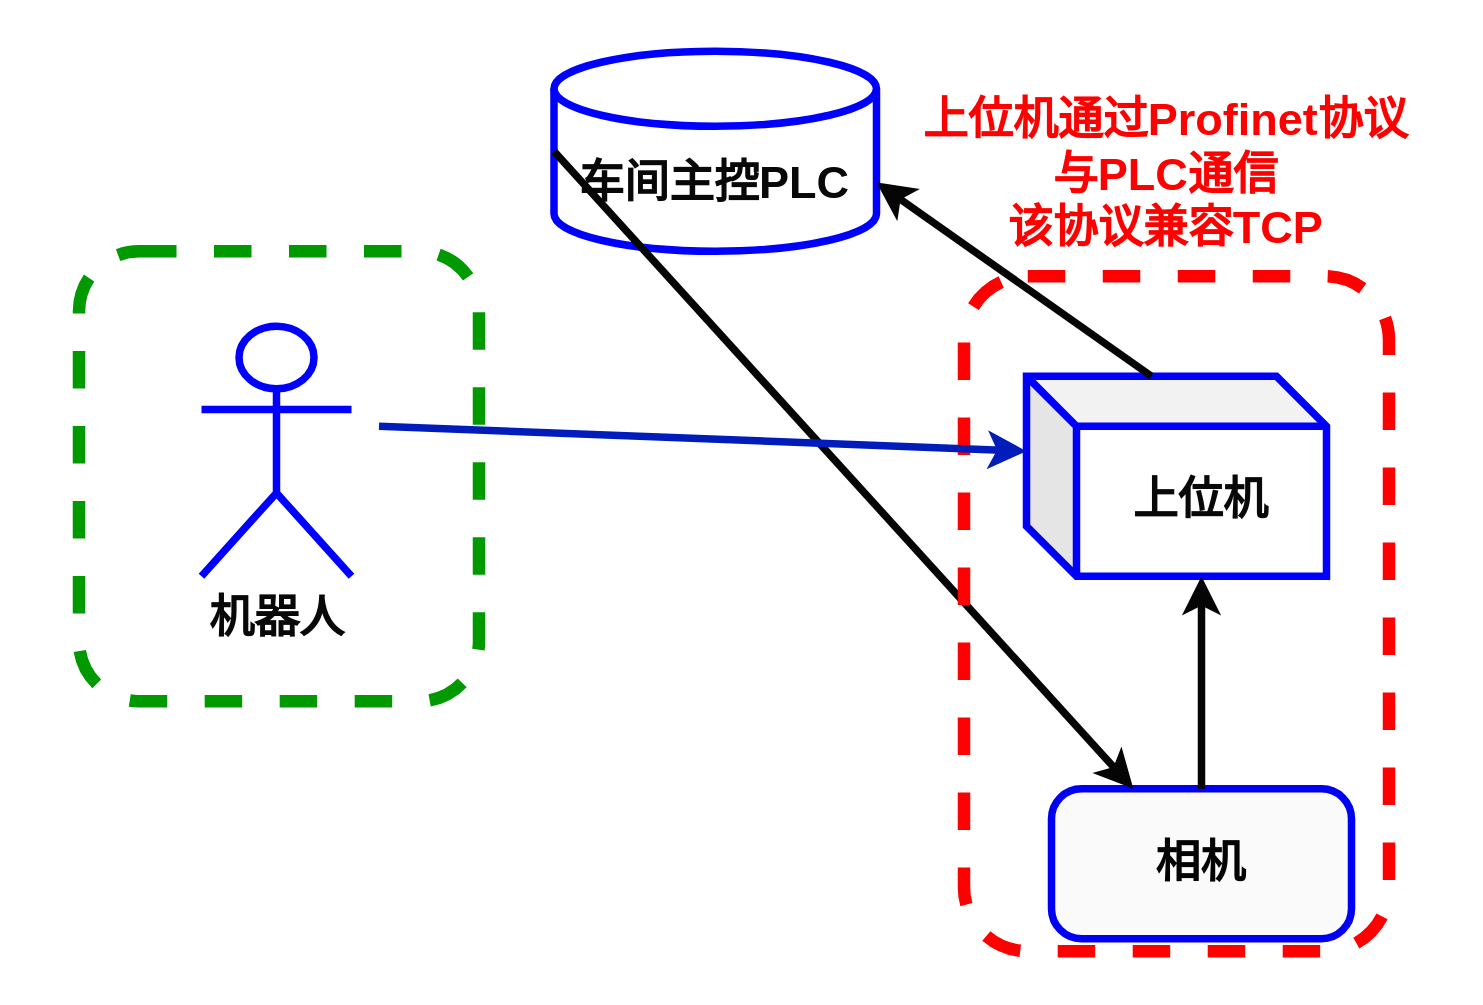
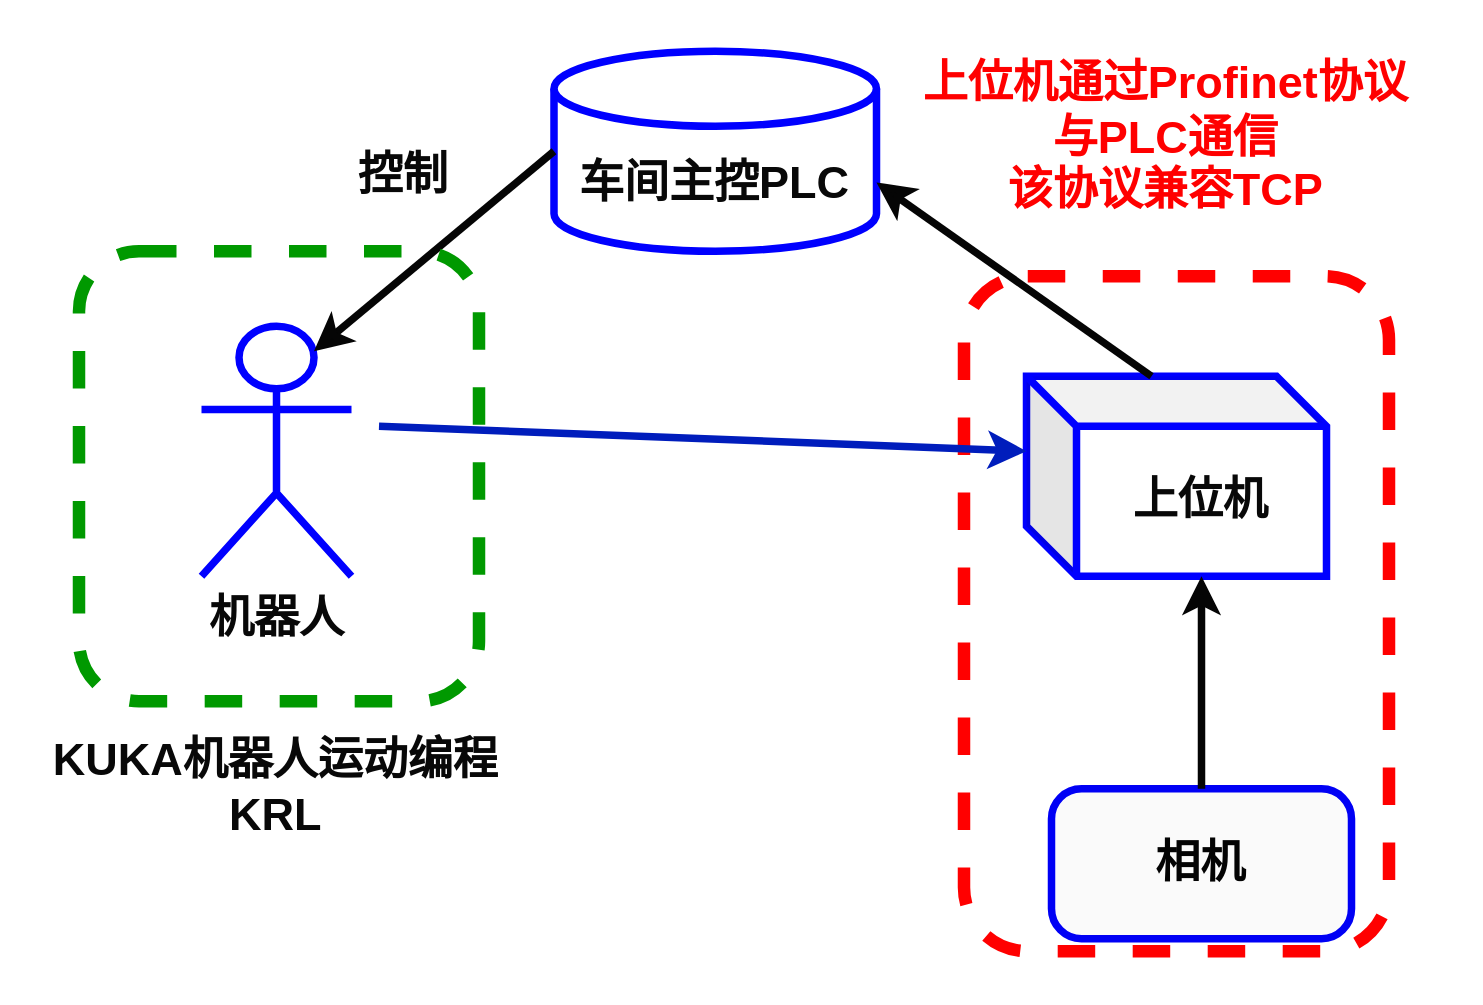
+ <mxCell id="13" value="&lt;font color=&quot;#080808&quot;&gt;&lt;span style=&quot;font-size: 18px&quot;&gt;&lt;b&gt;控制&lt;/b&gt;&lt;/span&gt;&lt;/font&gt;" style="text;html=1;strokeColor=none;fillColor=none;align=center;verticalAlign=middle;whiteSpace=wrap;rounded=0;" vertex="1" parent="1"><mxGeometry x="131" y="55" width="60" height="30" as="geometry" /></mxCell>
- <mxCell id="12" value="&lt;b&gt;&lt;font style=&quot;font-size: 18px;&quot;&gt;&lt;font color=&quot;#ff0000&quot;&gt;上位机通过Profinet协议与PLC通信&lt;br&gt;该协议兼容TCP&lt;/font&gt;&lt;br&gt;&lt;/font&gt;&lt;/b&gt;" style="text;html=1;strokeColor=none;fillColor=none;align=center;verticalAlign=middle;whiteSpace=wrap;rounded=0;dashed=1;" parent="1" vertex="1"><mxGeometry x="361" y="30" width="210" height="80" as="geometry" /></mxCell>
+ <mxCell id="12" value="&lt;b&gt;&lt;font style=&quot;font-size: 18px;&quot;&gt;&lt;font color=&quot;#ff0000&quot;&gt;上位机通过Profinet协议与PLC通信&lt;br&gt;该协议兼容TCP&lt;/font&gt;&lt;br&gt;&lt;/font&gt;&lt;/b&gt;" style="text;html=1;strokeColor=none;fillColor=none;align=center;verticalAlign=middle;whiteSpace=wrap;rounded=0;dashed=1;" parent="1" vertex="1"><mxGeometry x="361" y="15" width="210" height="80" as="geometry" /></mxCell>
- <mxCell id="6" style="edgeStyle=none;html=1;fontSize=18;strokeColor=#050505;strokeWidth=3;exitX=0;exitY=0.5;exitDx=0;exitDy=0;exitPerimeter=0;" parent="1" source="2" target="5" edge="1"><mxGeometry relative="1" as="geometry"><mxPoint x="180" y="310" as="sourcePoint" /><mxPoint x="290" y="310" as="targetPoint" /></mxGeometry></mxCell>
+ <mxCell id="6" style="edgeStyle=none;html=1;entryX=0.75;entryY=0.1;entryDx=0;entryDy=0;fontSize=18;strokeColor=#050505;strokeWidth=3;exitX=0;exitY=0.5;exitDx=0;exitDy=0;exitPerimeter=0;entryPerimeter=0;" parent="1" source="2" target="4" edge="1"><mxGeometry relative="1" as="geometry"><mxPoint x="180" y="310" as="sourcePoint" /><mxPoint x="290" y="310" as="targetPoint" /></mxGeometry></mxCell>
+ <mxCell id="11" value="&lt;b&gt;&lt;font style=&quot;font-size: 18px&quot; color=&quot;#080808&quot;&gt;KUKA机器人运动编程KRL&lt;/font&gt;&lt;/b&gt;" style="text;html=1;strokeColor=none;fillColor=none;align=center;verticalAlign=middle;whiteSpace=wrap;rounded=0;dashed=1;" parent="1" vertex="1"><mxGeometry x="20" y="300" width="180" height="30" as="geometry" /></mxCell>
